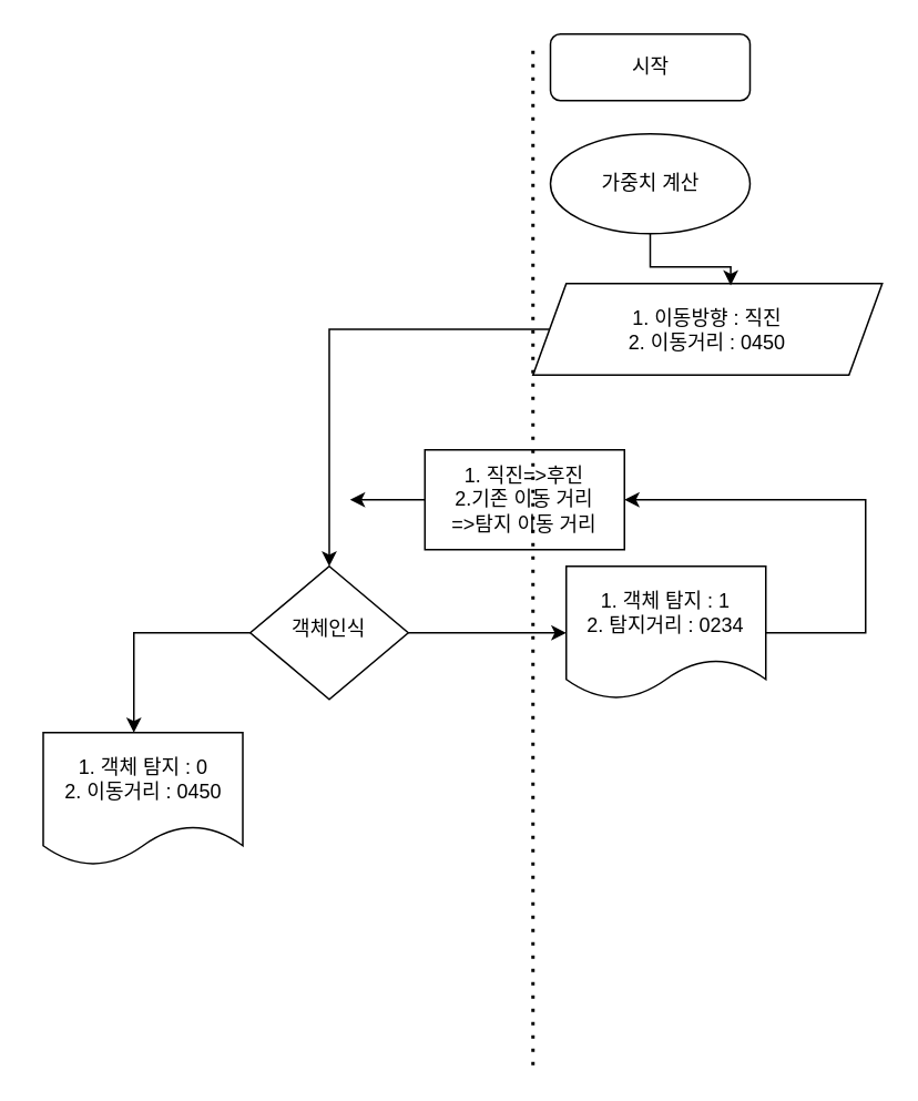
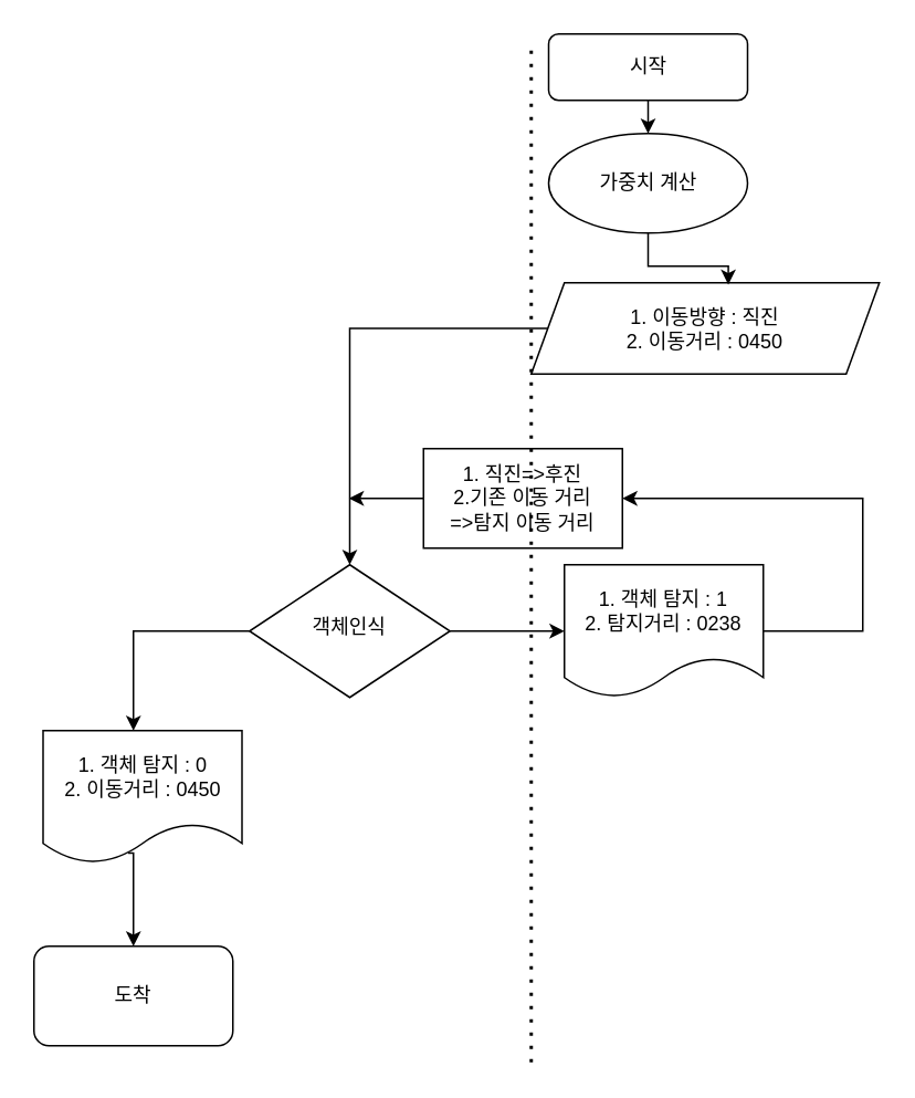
+ <mxCell id="2" style="edgeStyle=orthogonalEdgeStyle;rounded=0;orthogonalLoop=1;jettySize=auto;html=1;exitX=0.5;exitY=1;exitDx=0;exitDy=0;entryX=0.5;entryY=0;entryDx=0;entryDy=0;" edge="1" parent="1" source="3" target="16"><mxGeometry relative="1" as="geometry" /></mxCell>
- <mxCell id="10" value="1. 객체 탐지 : 1&lt;br&gt;2. 탐지거리 : 0234" style="shape=document;whiteSpace=wrap;html=1;boundedLbl=1;" vertex="1" parent="1"><mxGeometry x="340" y="340" width="120" height="80" as="geometry" /></mxCell>
+ <mxCell id="10" value="1. 객체 탐지 : 1&lt;br&gt;2. 탐지거리 : 0238" style="shape=document;whiteSpace=wrap;html=1;boundedLbl=1;" vertex="1" parent="1"><mxGeometry x="340" y="340" width="120" height="80" as="geometry" /></mxCell>
- <mxCell id="6" value="객체인식" style="rhombus;whiteSpace=wrap;html=1;shadow=0;fontFamily=Helvetica;fontSize=12;align=center;strokeWidth=1;spacing=6;spacingTop=-4;" parent="1" vertex="1"><mxGeometry x="150" y="340" width="95" height="80" as="geometry" /></mxCell>
+ <mxCell id="6" value="객체인식" style="rhombus;whiteSpace=wrap;html=1;shadow=0;fontFamily=Helvetica;fontSize=12;align=center;strokeWidth=1;spacing=6;spacingTop=-4;" parent="1" vertex="1"><mxGeometry x="150" y="340" width="121" height="80" as="geometry" /></mxCell>
+ <mxCell id="11" style="edgeStyle=orthogonalEdgeStyle;rounded=0;orthogonalLoop=1;jettySize=auto;html=1;entryX=0.5;entryY=0;entryDx=0;entryDy=0;exitX=0.428;exitY=0.922;exitDx=0;exitDy=0;exitPerimeter=0;" edge="1" parent="1" source="12" target="17"><mxGeometry relative="1" as="geometry"><Array as="points"><mxPoint x="80" y="514" /></Array></mxGeometry></mxCell>
+ <mxCell id="17" value="도착" style="rounded=1;whiteSpace=wrap;html=1;" vertex="1" parent="1"><mxGeometry x="20" y="570" width="120" height="60" as="geometry" /></mxCell>
